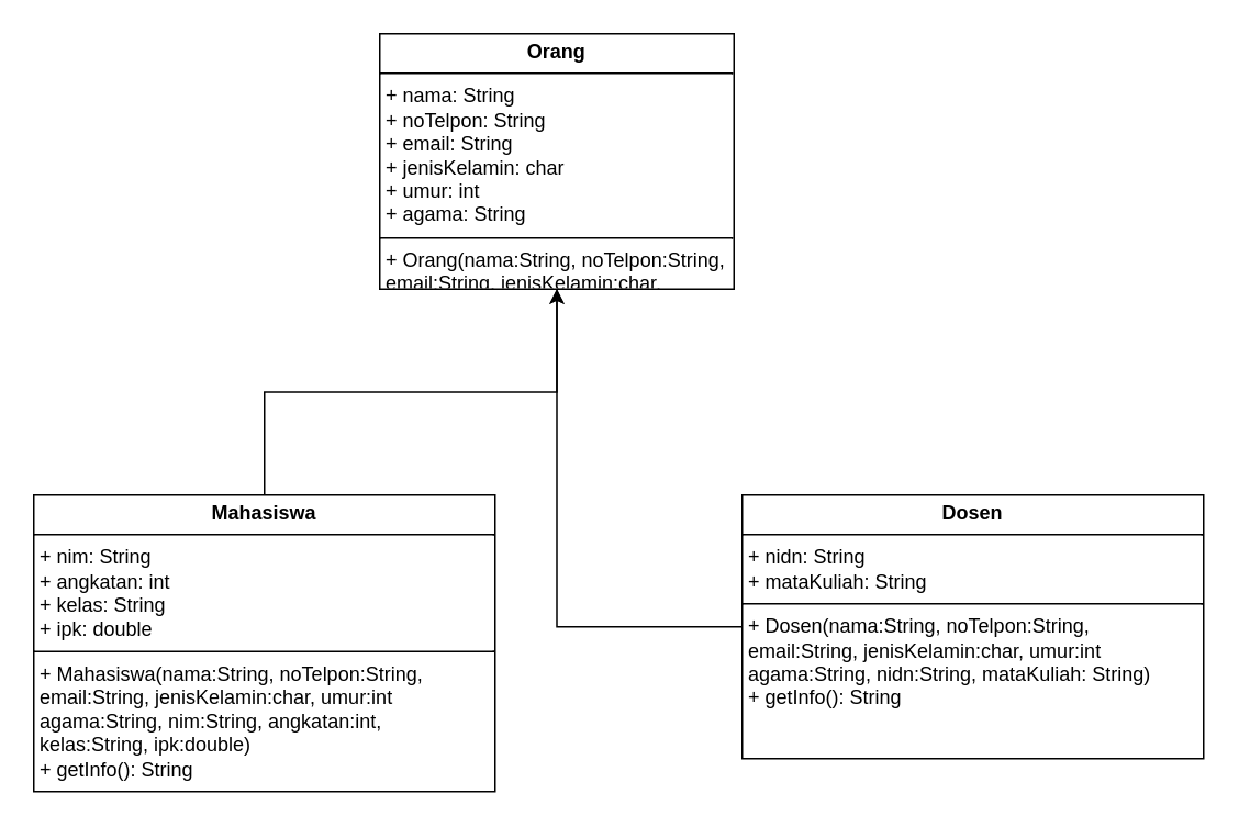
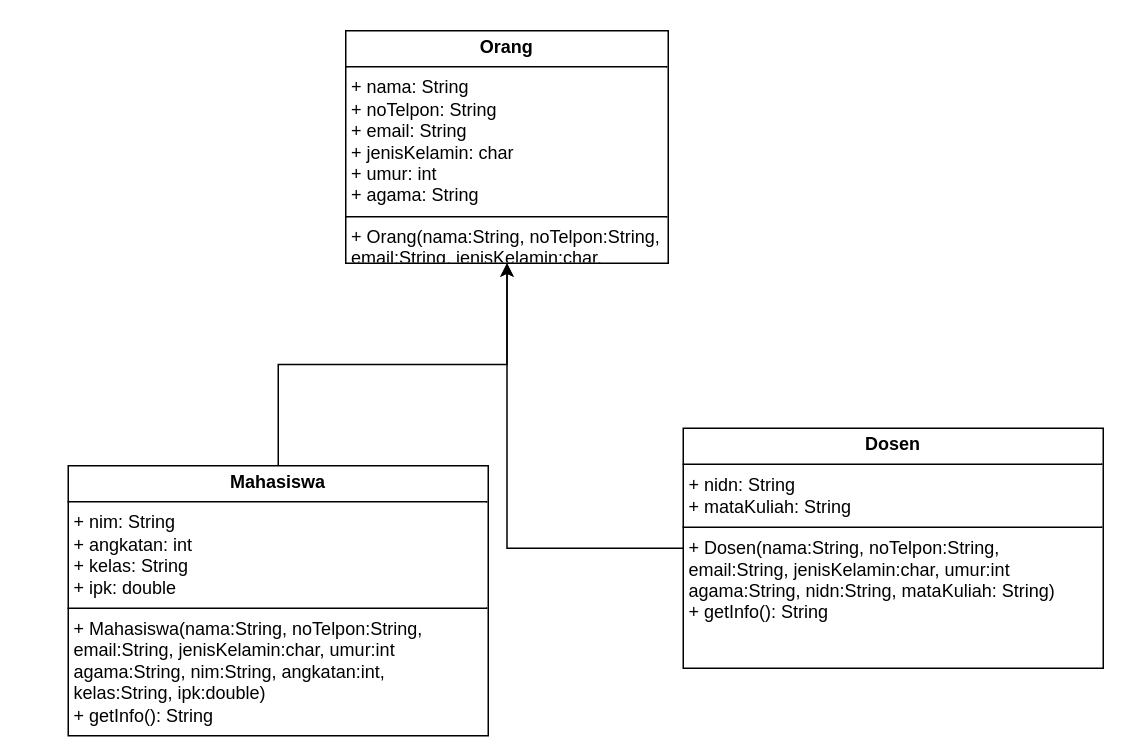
- <mxCell id="6" value="&lt;p style=&quot;margin:0px;margin-top:4px;text-align:center;&quot;&gt;&lt;b&gt;Dosen&lt;/b&gt;&lt;/p&gt;&lt;hr style=&quot;border-style:solid;&quot; size=&quot;1&quot;&gt;&lt;p style=&quot;margin:0px;margin-left:4px;&quot;&gt;+ nidn: String&lt;/p&gt;&lt;p style=&quot;margin:0px;margin-left:4px;&quot;&gt;+ mataKuliah: String&lt;/p&gt;&lt;hr style=&quot;border-style:solid;&quot; size=&quot;1&quot;&gt;&lt;p style=&quot;margin:0px;margin-left:4px;&quot;&gt;&lt;span style=&quot;background-color: initial;&quot;&gt;+ Dosen&lt;/span&gt;&lt;span style=&quot;background-color: initial;&quot;&gt;(nama:String, noTelpon:String, email:String, jenisKelamin:char, umur:int agama:String, nidn:String, mataKuliah: String)&lt;/span&gt;&lt;/p&gt;&lt;p style=&quot;margin:0px;margin-left:4px;&quot;&gt;&lt;span style=&quot;background-color: initial;&quot;&gt;+ getInfo(): String&lt;/span&gt;&lt;br&gt;&lt;/p&gt;" style="verticalAlign=top;align=left;overflow=fill;html=1;whiteSpace=wrap;" vertex="1" parent="1"><mxGeometry x="450" y="300" width="280" height="160" as="geometry" /></mxCell>
+ <mxCell id="6" value="&lt;p style=&quot;margin:0px;margin-top:4px;text-align:center;&quot;&gt;&lt;b&gt;Dosen&lt;/b&gt;&lt;/p&gt;&lt;hr style=&quot;border-style:solid;&quot; size=&quot;1&quot;&gt;&lt;p style=&quot;margin:0px;margin-left:4px;&quot;&gt;+ nidn: String&lt;/p&gt;&lt;p style=&quot;margin:0px;margin-left:4px;&quot;&gt;+ mataKuliah: String&lt;/p&gt;&lt;hr style=&quot;border-style:solid;&quot; size=&quot;1&quot;&gt;&lt;p style=&quot;margin:0px;margin-left:4px;&quot;&gt;&lt;span style=&quot;background-color: initial;&quot;&gt;+ Dosen&lt;/span&gt;&lt;span style=&quot;background-color: initial;&quot;&gt;(nama:String, noTelpon:String, email:String, jenisKelamin:char, umur:int agama:String, nidn:String, mataKuliah: String)&lt;/span&gt;&lt;/p&gt;&lt;p style=&quot;margin:0px;margin-left:4px;&quot;&gt;&lt;span style=&quot;background-color: initial;&quot;&gt;+ getInfo(): String&lt;/span&gt;&lt;br&gt;&lt;/p&gt;" style="verticalAlign=top;align=left;overflow=fill;html=1;whiteSpace=wrap;" vertex="1" parent="1"><mxGeometry x="455" y="285" width="280" height="160" as="geometry" /></mxCell>
- <mxCell id="4" value="&lt;p style=&quot;margin:0px;margin-top:4px;text-align:center;&quot;&gt;&lt;b&gt;Mahasiswa&lt;/b&gt;&lt;/p&gt;&lt;hr style=&quot;border-style:solid;&quot; size=&quot;1&quot;&gt;&lt;p style=&quot;margin:0px;margin-left:4px;&quot;&gt;+ nim: String&lt;/p&gt;&lt;p style=&quot;margin:0px;margin-left:4px;&quot;&gt;+ angkatan: int&lt;/p&gt;&lt;p style=&quot;margin:0px;margin-left:4px;&quot;&gt;+ kelas: String&lt;/p&gt;&lt;p style=&quot;margin:0px;margin-left:4px;&quot;&gt;+ ipk: double&lt;/p&gt;&lt;hr style=&quot;border-style:solid;&quot; size=&quot;1&quot;&gt;&lt;p style=&quot;margin:0px;margin-left:4px;&quot;&gt;+ Mahasiswa(nama:String, noTelpon:String, email:String, jenisKelamin:char, umur:int agama:String, nim:String, angkatan:int, kelas:String, ipk:double)&lt;span style=&quot;background-color: initial;&quot;&gt;&lt;br&gt;&lt;/span&gt;&lt;/p&gt;&lt;p style=&quot;margin:0px;margin-left:4px;&quot;&gt;&lt;span style=&quot;background-color: initial;&quot;&gt;+ getInfo(): String&lt;/span&gt;&lt;br&gt;&lt;/p&gt;" style="verticalAlign=top;align=left;overflow=fill;html=1;whiteSpace=wrap;" vertex="1" parent="1"><mxGeometry x="20" y="300" width="280" height="180" as="geometry" /></mxCell>
+ <mxCell id="4" value="&lt;p style=&quot;margin:0px;margin-top:4px;text-align:center;&quot;&gt;&lt;b&gt;Mahasiswa&lt;/b&gt;&lt;/p&gt;&lt;hr style=&quot;border-style:solid;&quot; size=&quot;1&quot;&gt;&lt;p style=&quot;margin:0px;margin-left:4px;&quot;&gt;+ nim: String&lt;/p&gt;&lt;p style=&quot;margin:0px;margin-left:4px;&quot;&gt;+ angkatan: int&lt;/p&gt;&lt;p style=&quot;margin:0px;margin-left:4px;&quot;&gt;+ kelas: String&lt;/p&gt;&lt;p style=&quot;margin:0px;margin-left:4px;&quot;&gt;+ ipk: double&lt;/p&gt;&lt;hr style=&quot;border-style:solid;&quot; size=&quot;1&quot;&gt;&lt;p style=&quot;margin:0px;margin-left:4px;&quot;&gt;+ Mahasiswa(nama:String, noTelpon:String, email:String, jenisKelamin:char, umur:int agama:String, nim:String, angkatan:int, kelas:String, ipk:double)&lt;span style=&quot;background-color: initial;&quot;&gt;&lt;br&gt;&lt;/span&gt;&lt;/p&gt;&lt;p style=&quot;margin:0px;margin-left:4px;&quot;&gt;&lt;span style=&quot;background-color: initial;&quot;&gt;+ getInfo(): String&lt;/span&gt;&lt;br&gt;&lt;/p&gt;" style="verticalAlign=top;align=left;overflow=fill;html=1;whiteSpace=wrap;" vertex="1" parent="1"><mxGeometry x="45" y="310" width="280" height="180" as="geometry" /></mxCell>
